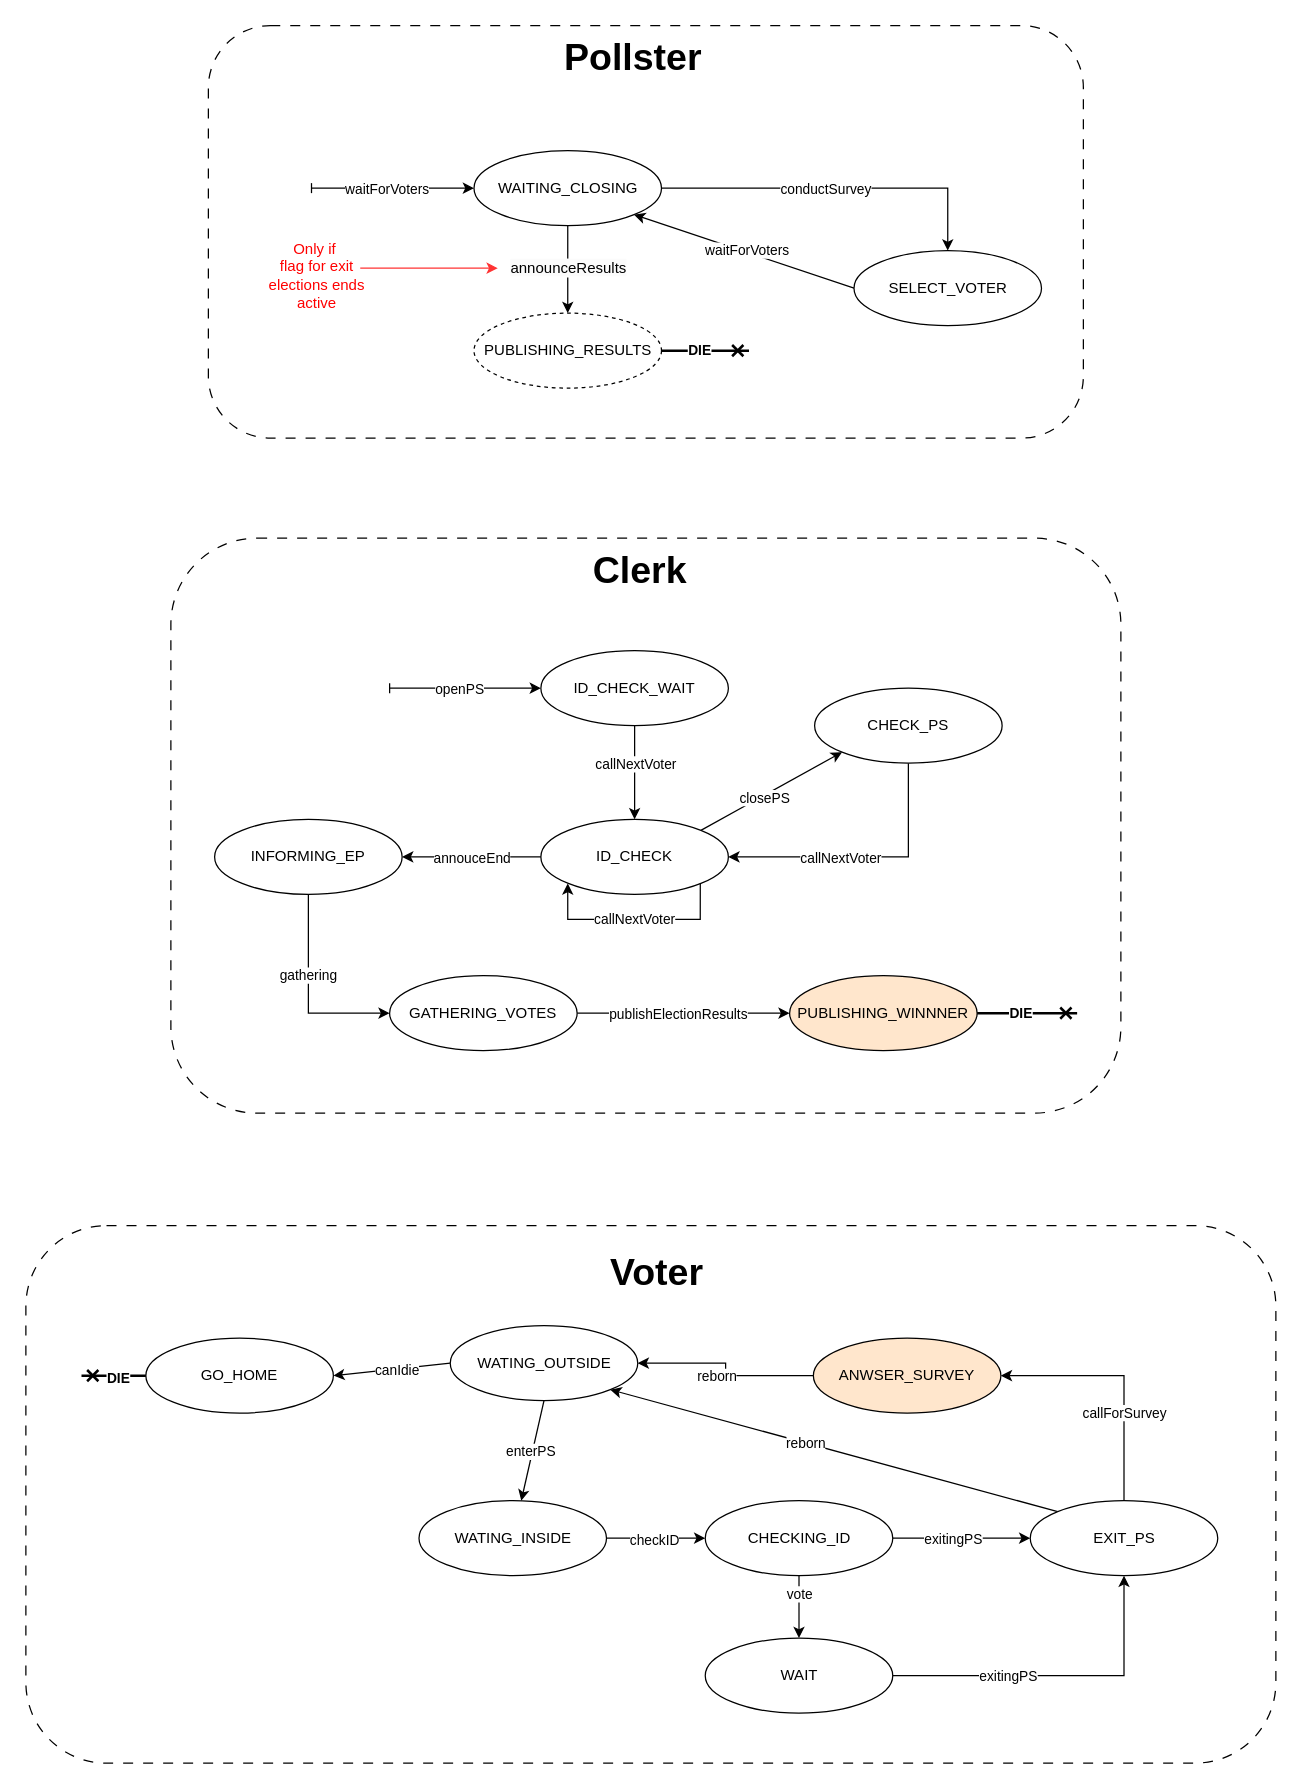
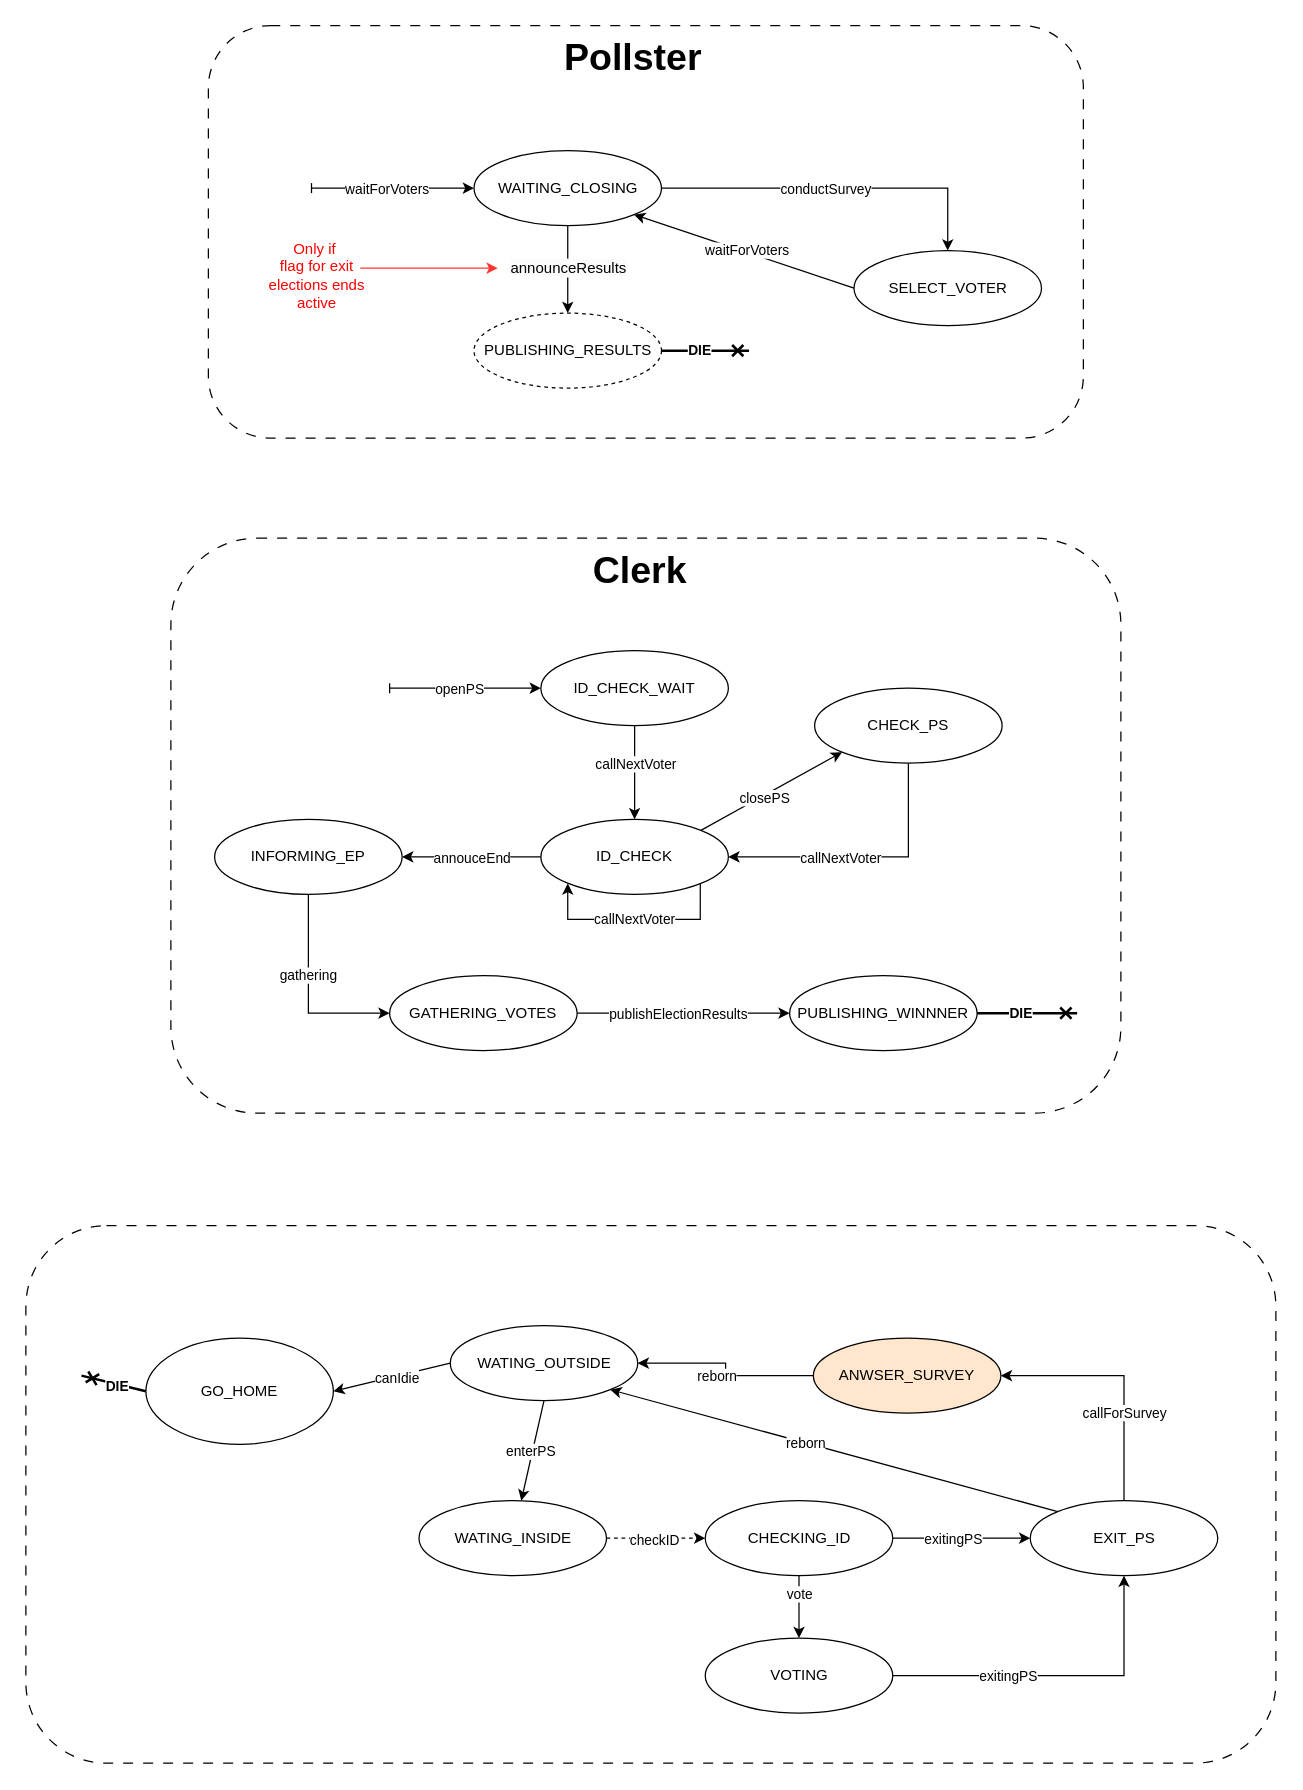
- <mxCell id="44" value="PUBLISHING_WINNNER" style="ellipse;whiteSpace=wrap;html=1;fillColor=#ffe6cc;" vertex="1" parent="1"><mxGeometry x="631" y="780" width="150" height="60" as="geometry" /></mxCell>
+ <mxCell id="44" value="PUBLISHING_WINNNER" style="ellipse;whiteSpace=wrap;html=1;" vertex="1" parent="1"><mxGeometry x="631" y="780" width="150" height="60" as="geometry" /></mxCell>
- <mxCell id="22" value="&lt;b style=&quot;&quot;&gt;&lt;font style=&quot;font-size: 30px;&quot;&gt;Voter&lt;/font&gt;&lt;/b&gt;" style="text;html=1;align=center;verticalAlign=middle;whiteSpace=wrap;rounded=0;fontSize=35;" parent="1" vertex="1"><mxGeometry x="472" y="1000" width="106" height="30" as="geometry" /></mxCell>
- <mxCell id="71" value="GO_HOME" style="ellipse;whiteSpace=wrap;html=1;" vertex="1" parent="1"><mxGeometry x="116" y="1070" width="150" height="60" as="geometry" /></mxCell>
+ <mxCell id="71" value="GO_HOME" style="ellipse;whiteSpace=wrap;html=1;" vertex="1" parent="1"><mxGeometry x="116" y="1070" width="150" height="85" as="geometry" /></mxCell>
- <mxCell id="52" style="rounded=0;orthogonalLoop=1;jettySize=auto;html=1;exitX=1;exitY=0.5;exitDx=0;exitDy=0;entryX=0;entryY=0.5;entryDx=0;entryDy=0;" edge="1" parent="1" source="54" target="59"><mxGeometry relative="1" as="geometry" /></mxCell>
+ <mxCell id="52" style="rounded=0;orthogonalLoop=1;jettySize=auto;html=1;exitX=1;exitY=0.5;exitDx=0;exitDy=0;entryX=0;entryY=0.5;entryDx=0;entryDy=0;dashed=1;" edge="1" parent="1" source="54" target="59"><mxGeometry relative="1" as="geometry" /></mxCell>
- <mxCell id="67" value="WAIT" style="ellipse;whiteSpace=wrap;html=1;" vertex="1" parent="1"><mxGeometry x="563.5" y="1310" width="150" height="60" as="geometry" /></mxCell>
+ <mxCell id="67" value="VOTING" style="ellipse;whiteSpace=wrap;html=1;" vertex="1" parent="1"><mxGeometry x="563.5" y="1310" width="150" height="60" as="geometry" /></mxCell>
